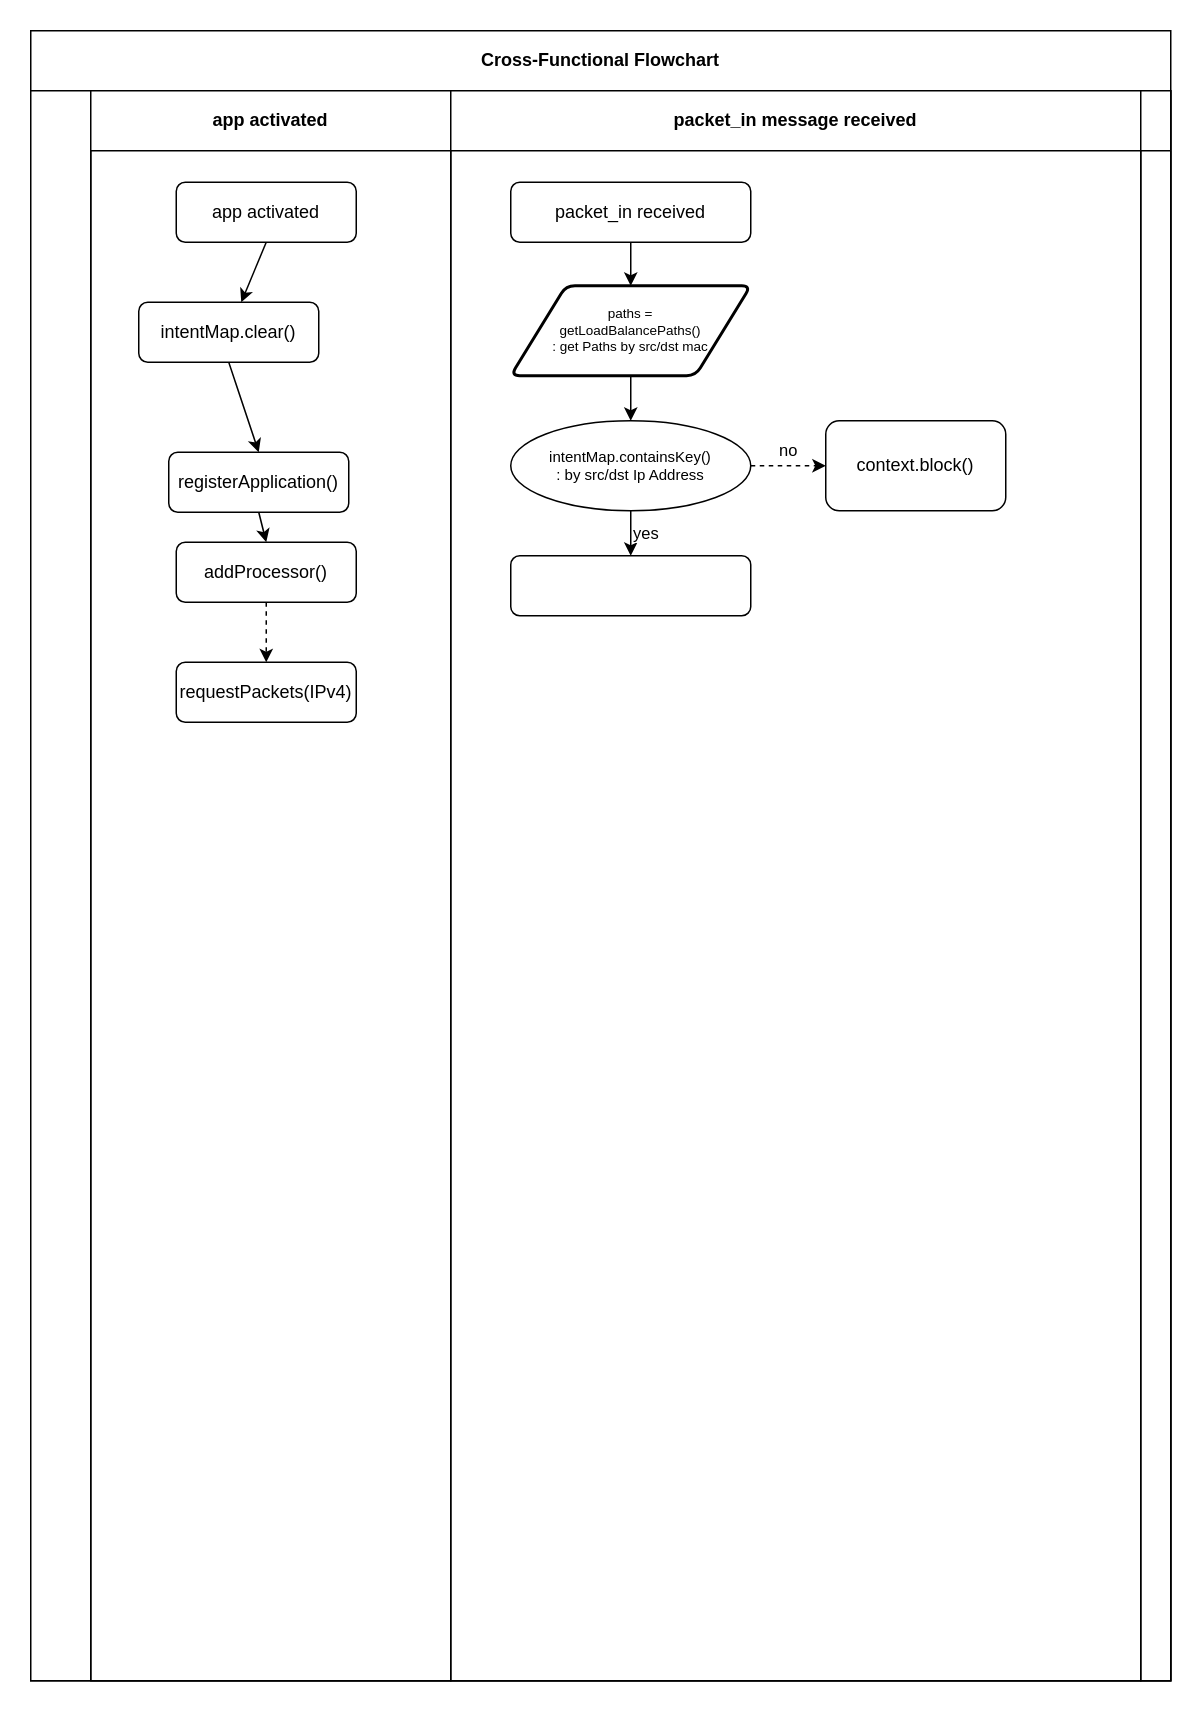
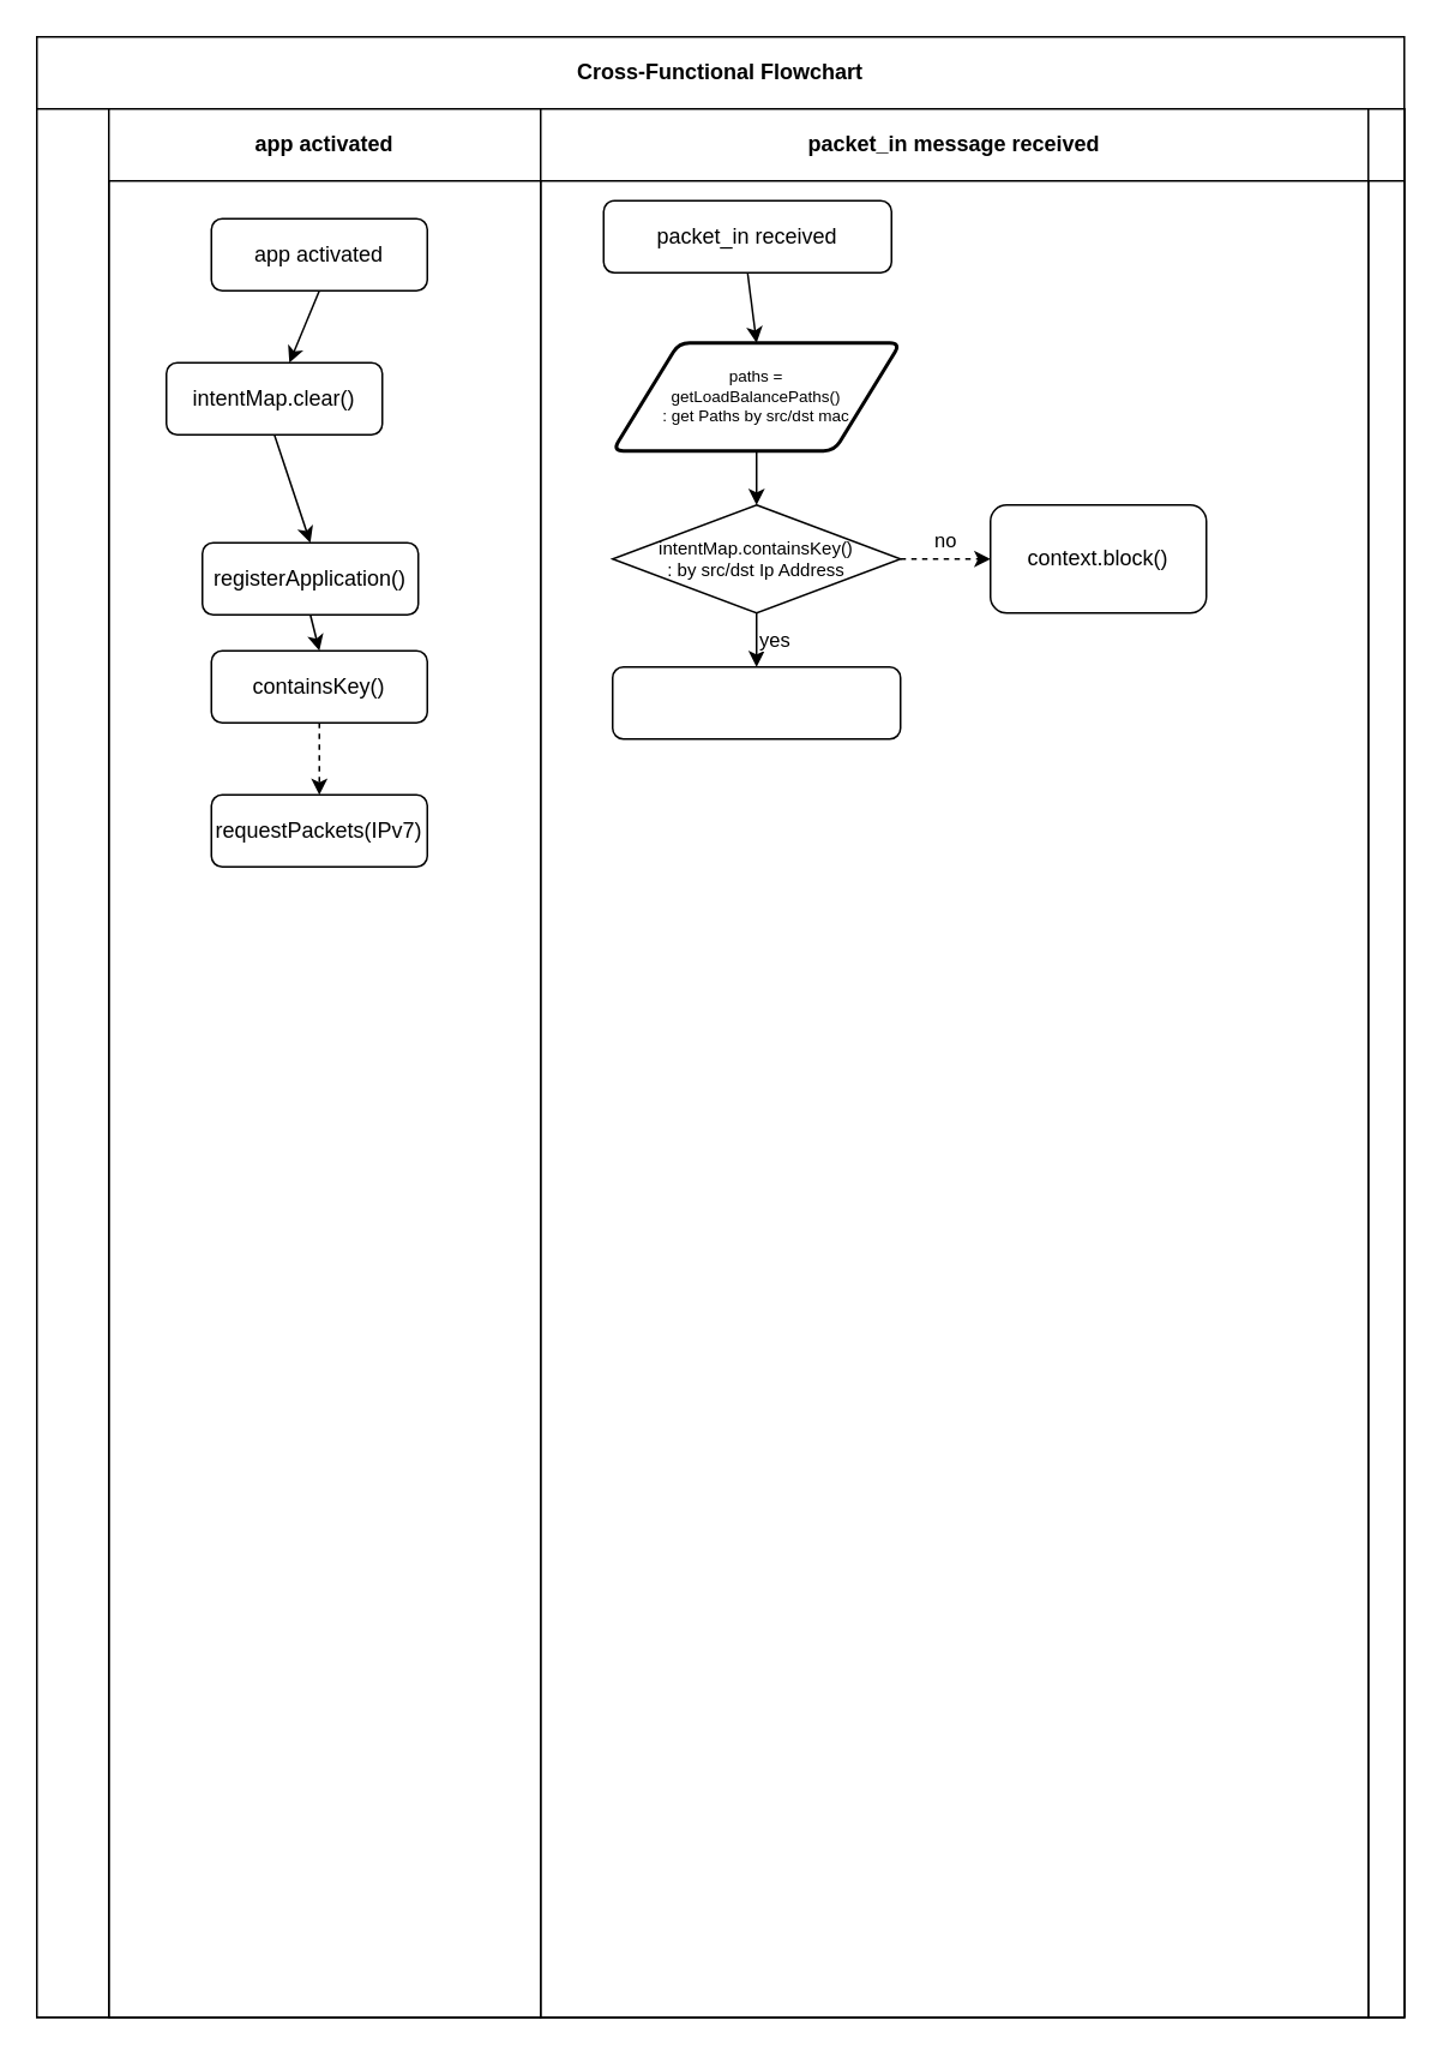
- <mxCell id="15" value="packet_in received" style="rounded=1;whiteSpace=wrap;html=1;fontSize=12;glass=0;strokeWidth=1;shadow=0;" vertex="1" parent="14"><mxGeometry x="40" y="61" width="160" height="40" as="geometry" /></mxCell>
+ <mxCell id="15" value="packet_in received" style="rounded=1;whiteSpace=wrap;html=1;fontSize=12;glass=0;strokeWidth=1;shadow=0;" vertex="1" parent="14"><mxGeometry x="35" y="51" width="160" height="40" as="geometry" /></mxCell>
- <mxCell id="16" value="&lt;font style=&quot;font-size: 10px;&quot;&gt;&lt;span style=&quot;font-size: 10px;&quot;&gt;intentMap.containsKey()&lt;/span&gt;&lt;br style=&quot;font-size: 10px;&quot;&gt;&lt;span style=&quot;font-size: 10px;&quot;&gt;: by src/dst Ip Address&lt;/span&gt;&lt;/font&gt;" style="ellipse;whiteSpace=wrap;html=1;fontSize=10;" vertex="1" parent="14"><mxGeometry x="40" y="220" width="160" height="60" as="geometry" /></mxCell>
+ <mxCell id="16" value="&lt;font style=&quot;font-size: 10px;&quot;&gt;&lt;span style=&quot;font-size: 10px;&quot;&gt;intentMap.containsKey()&lt;/span&gt;&lt;br style=&quot;font-size: 10px;&quot;&gt;&lt;span style=&quot;font-size: 10px;&quot;&gt;: by src/dst Ip Address&lt;/span&gt;&lt;/font&gt;" style="rhombus;whiteSpace=wrap;html=1;fontSize=10;" vertex="1" parent="14"><mxGeometry x="40" y="220" width="160" height="60" as="geometry" /></mxCell>
- <mxCell id="11" value="addProcessor()" style="rounded=1;whiteSpace=wrap;html=1;fontSize=12;glass=0;strokeWidth=1;shadow=0;" vertex="1" parent="4"><mxGeometry x="57" y="301" width="120" height="40" as="geometry" /></mxCell>
+ <mxCell id="11" value="containsKey()" style="rounded=1;whiteSpace=wrap;html=1;fontSize=12;glass=0;strokeWidth=1;shadow=0;" vertex="1" parent="4"><mxGeometry x="57" y="301" width="120" height="40" as="geometry" /></mxCell>
- <mxCell id="12" value="requestPackets(IPv4)" style="rounded=1;whiteSpace=wrap;html=1;fontSize=12;glass=0;strokeWidth=1;shadow=0;" vertex="1" parent="4"><mxGeometry x="57" y="381" width="120" height="40" as="geometry" /></mxCell>
+ <mxCell id="12" value="requestPackets(IPv7)" style="rounded=1;whiteSpace=wrap;html=1;fontSize=12;glass=0;strokeWidth=1;shadow=0;" vertex="1" parent="4"><mxGeometry x="57" y="381" width="120" height="40" as="geometry" /></mxCell>
